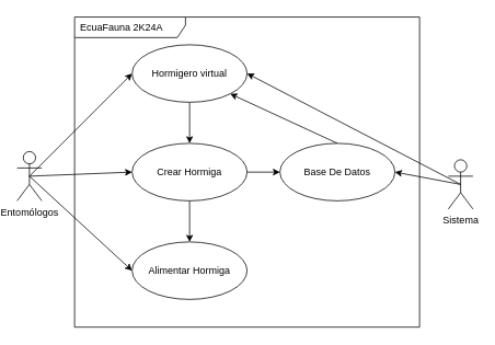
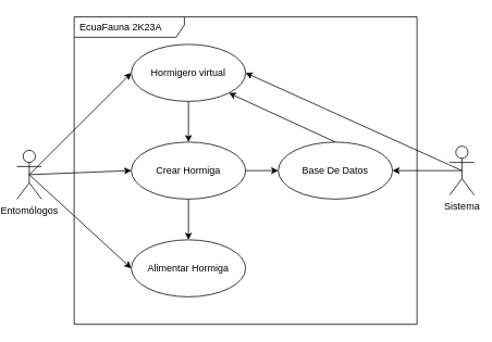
- <mxCell id="17" value="EcuaFauna 2K24A" style="shape=umlFrame;whiteSpace=wrap;html=1;width=135;height=25;boundedLbl=1;verticalAlign=middle;align=left;spacingLeft=5;" parent="1" vertex="1"><mxGeometry x="90" y="20.25" width="420" height="377.5" as="geometry" /></mxCell>
+ <mxCell id="17" value="EcuaFauna 2K23A" style="shape=umlFrame;whiteSpace=wrap;html=1;width=135;height=25;boundedLbl=1;verticalAlign=middle;align=left;spacingLeft=5;" parent="1" vertex="1"><mxGeometry x="90" y="20.25" width="420" height="377.5" as="geometry" /></mxCell>
- <mxCell id="16" value="Sistema" style="shape=umlActor;verticalLabelPosition=bottom;verticalAlign=top;html=1;" parent="1" vertex="1"><mxGeometry x="545" y="194" width="30" height="60" as="geometry" /></mxCell>
+ <mxCell id="16" value="Sistema" style="shape=umlActor;verticalLabelPosition=bottom;verticalAlign=top;html=1;" parent="1" vertex="1"><mxGeometry x="550" y="179" width="30" height="60" as="geometry" /></mxCell>
